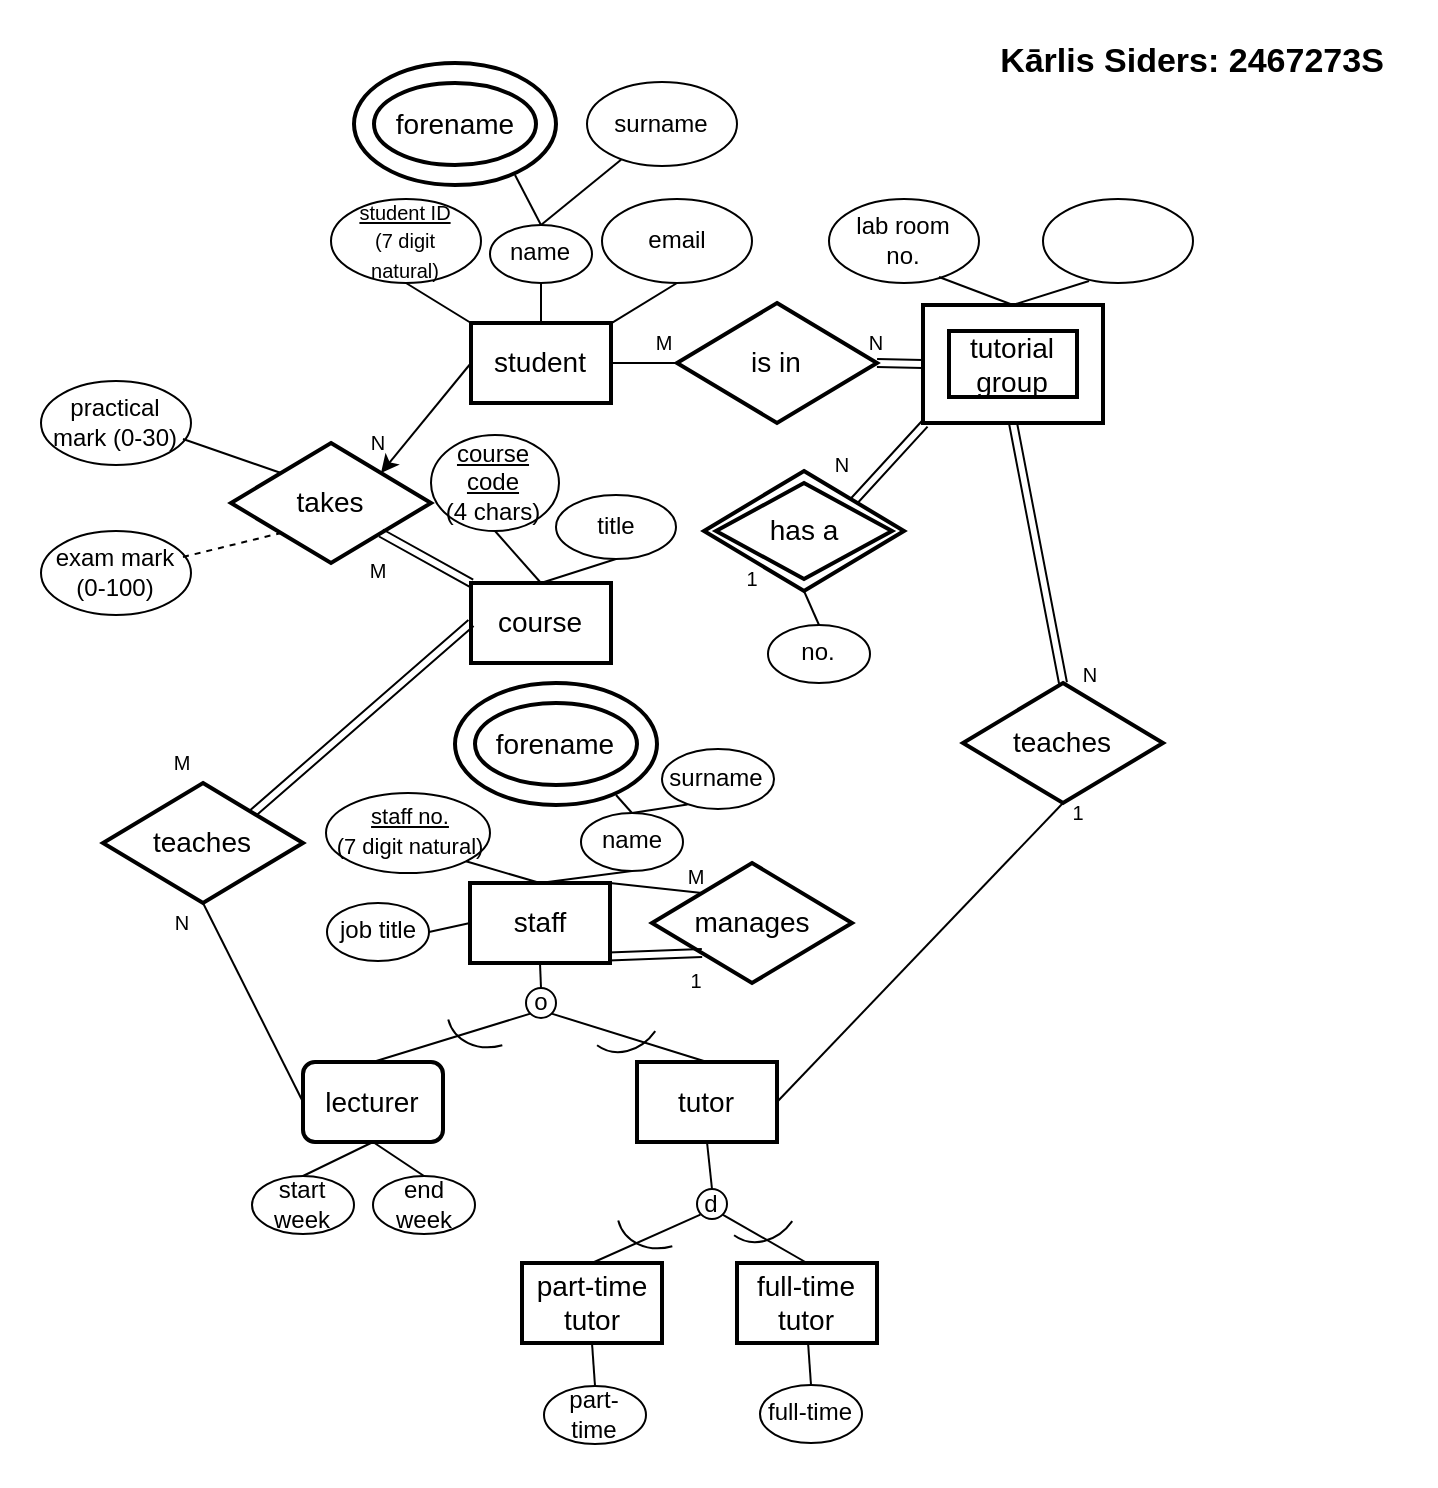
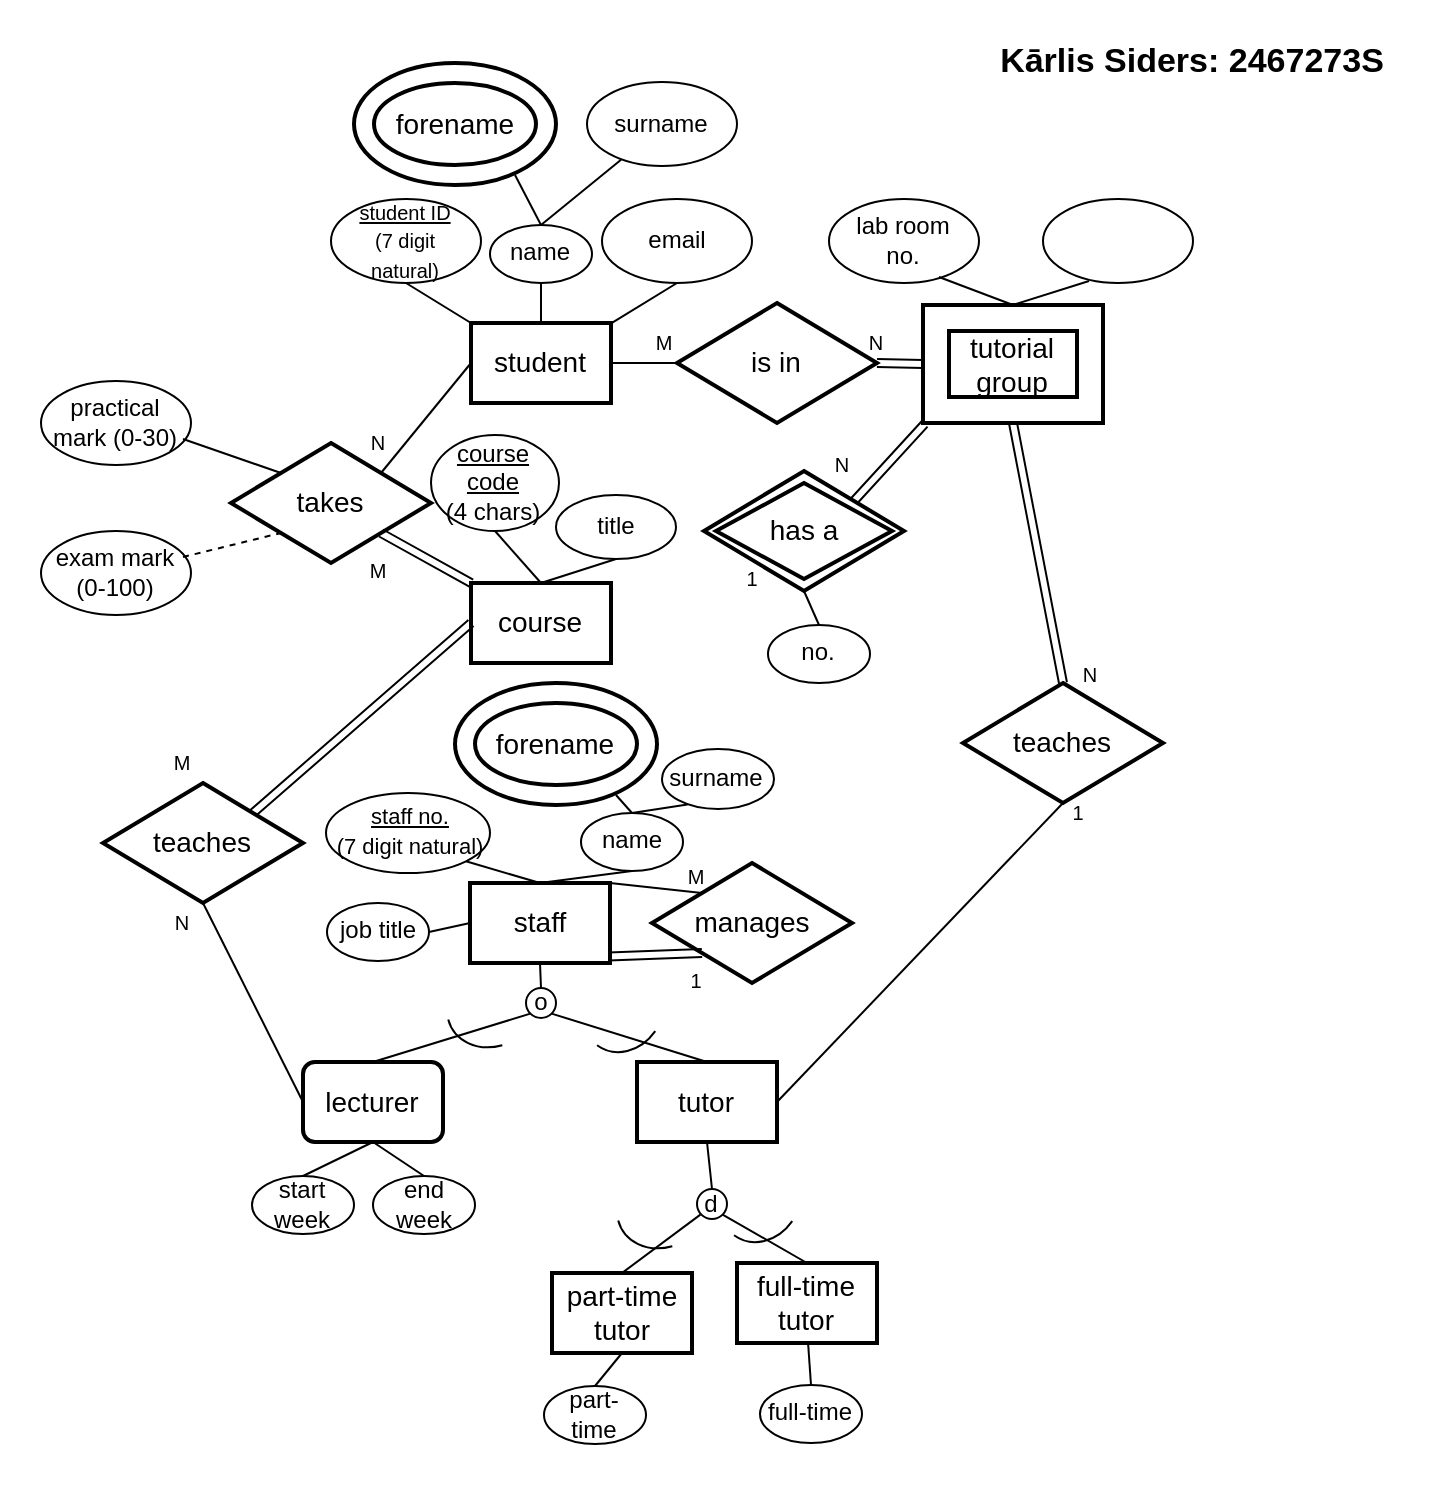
- <mxCell id="12" value="" style="endArrow=classic;html=1;entryX=1;entryY=0;entryDx=0;entryDy=0;exitX=0;exitY=0.5;exitDx=0;exitDy=0;" edge="1" parent="1" source="11" target="10"><mxGeometry width="50" height="50" relative="1" as="geometry"><mxPoint x="235" y="236" as="sourcePoint" /><mxPoint x="190" y="191" as="targetPoint" /></mxGeometry></mxCell>
+ <mxCell id="12" value="" style="endArrow=none;html=1;entryX=1;entryY=0;entryDx=0;entryDy=0;exitX=0;exitY=0.5;exitDx=0;exitDy=0;" edge="1" parent="1" source="11" target="10"><mxGeometry width="50" height="50" relative="1" as="geometry"><mxPoint x="235" y="236" as="sourcePoint" /><mxPoint x="190" y="191" as="targetPoint" /></mxGeometry></mxCell>
- <mxCell id="102" value="part-time tutor" style="strokeWidth=2;whiteSpace=wrap;html=1;align=center;fontSize=14;" vertex="1" parent="1"><mxGeometry x="260.5" y="631" width="70" height="40" as="geometry" /></mxCell>
+ <mxCell id="102" value="part-time tutor" style="strokeWidth=2;whiteSpace=wrap;html=1;align=center;fontSize=14;" vertex="1" parent="1"><mxGeometry x="275.5" y="636" width="70" height="40" as="geometry" /></mxCell>
